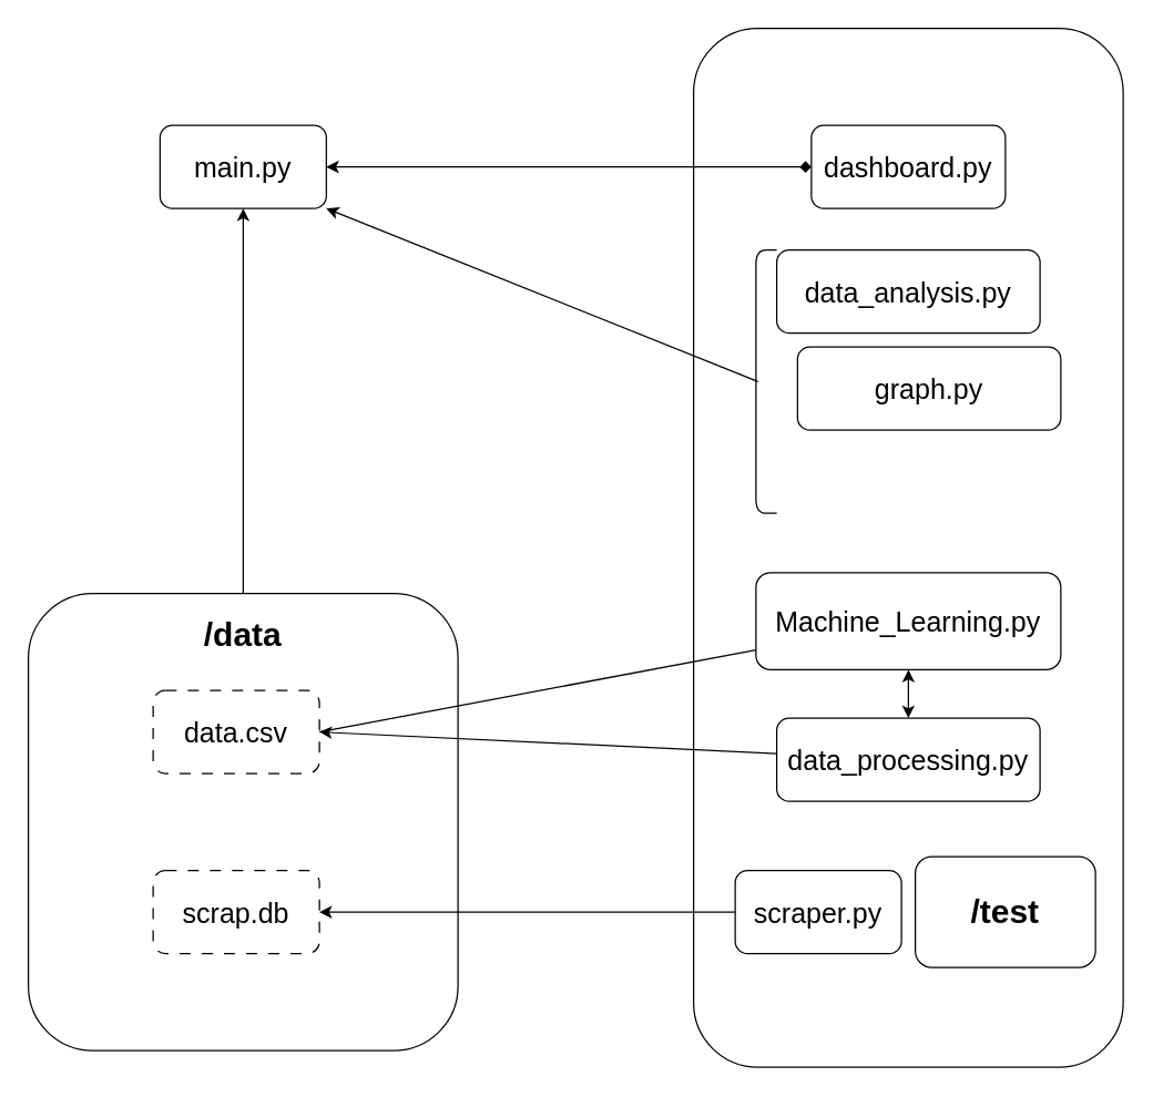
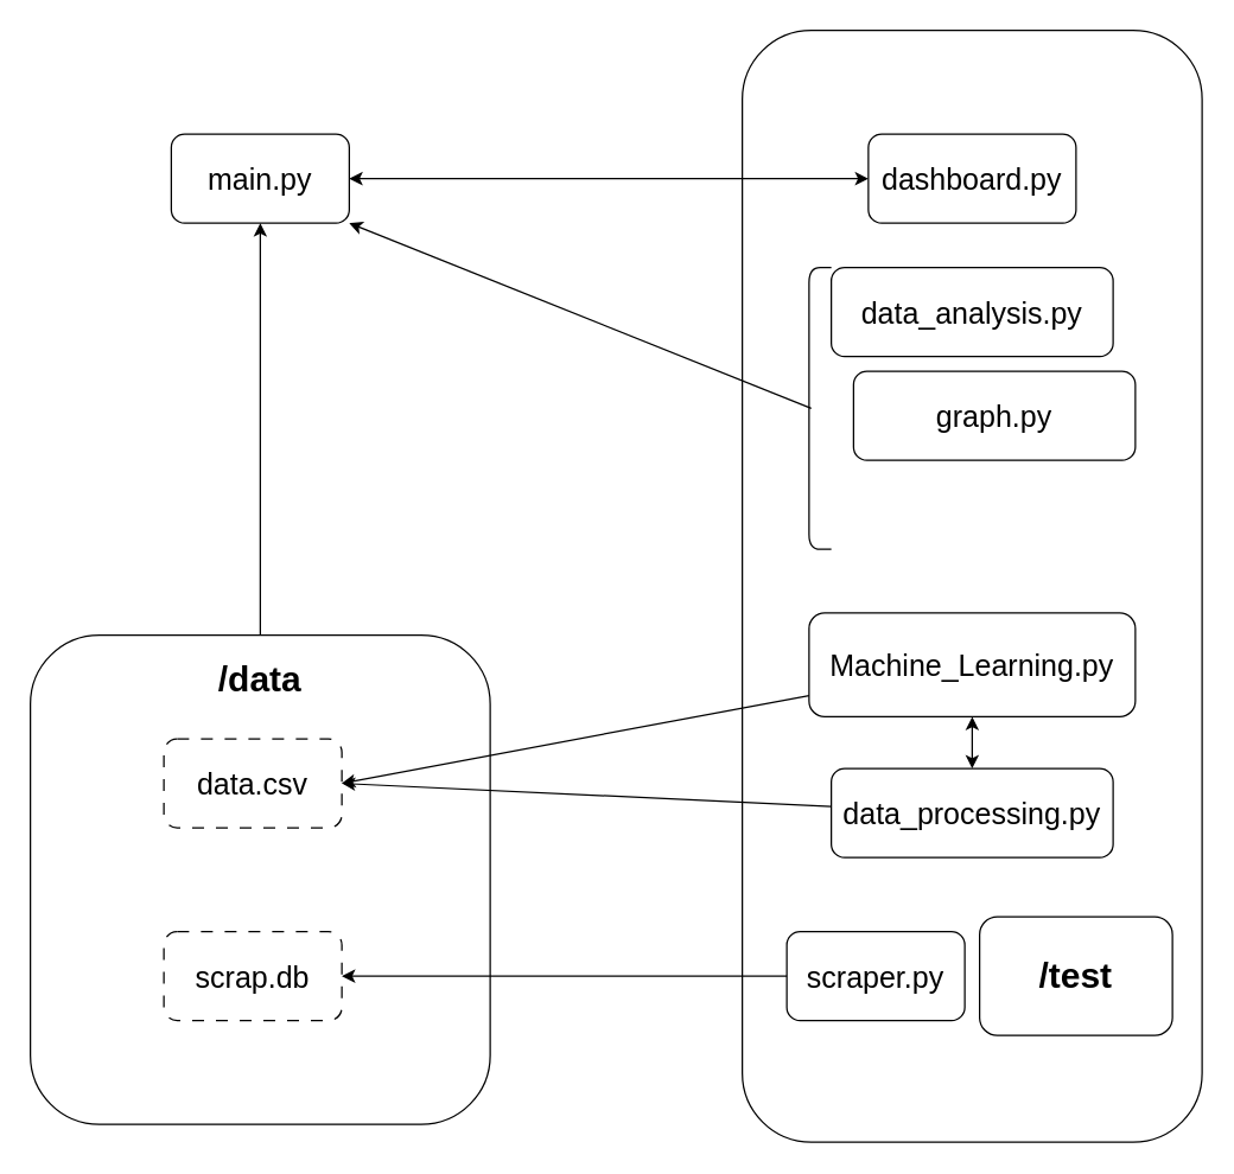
- <mxCell id="20" value="" style="endArrow=diamond;startArrow=classic;html=1;rounded=0;entryX=0;entryY=0.5;entryDx=0;entryDy=0;exitX=1;exitY=0.5;exitDx=0;exitDy=0;" edge="1" parent="1" source="4" target="8"><mxGeometry width="50" height="50" relative="1" as="geometry"><mxPoint x="400" y="410" as="sourcePoint" /><mxPoint x="450" y="360" as="targetPoint" /></mxGeometry></mxCell>
+ <mxCell id="20" value="" style="endArrow=classic;startArrow=classic;html=1;rounded=0;entryX=0;entryY=0.5;entryDx=0;entryDy=0;exitX=1;exitY=0.5;exitDx=0;exitDy=0;" edge="1" parent="1" source="4" target="8"><mxGeometry width="50" height="50" relative="1" as="geometry"><mxPoint x="400" y="410" as="sourcePoint" /><mxPoint x="450" y="360" as="targetPoint" /></mxGeometry></mxCell>
- <mxCell id="14" value="" style="endArrow=none;html=1;rounded=0;entryX=1;entryY=0.5;entryDx=0;entryDy=0;" edge="1" parent="1" source="13" target="6"><mxGeometry width="50" height="50" relative="1" as="geometry"><mxPoint x="380" y="548" as="sourcePoint" /><mxPoint x="430" y="498" as="targetPoint" /></mxGeometry></mxCell>
+ <mxCell id="14" value="" style="endArrow=classic;html=1;rounded=0;entryX=1;entryY=0.5;entryDx=0;entryDy=0;" edge="1" parent="1" source="13" target="6"><mxGeometry width="50" height="50" relative="1" as="geometry"><mxPoint x="380" y="548" as="sourcePoint" /><mxPoint x="430" y="498" as="targetPoint" /></mxGeometry></mxCell>
